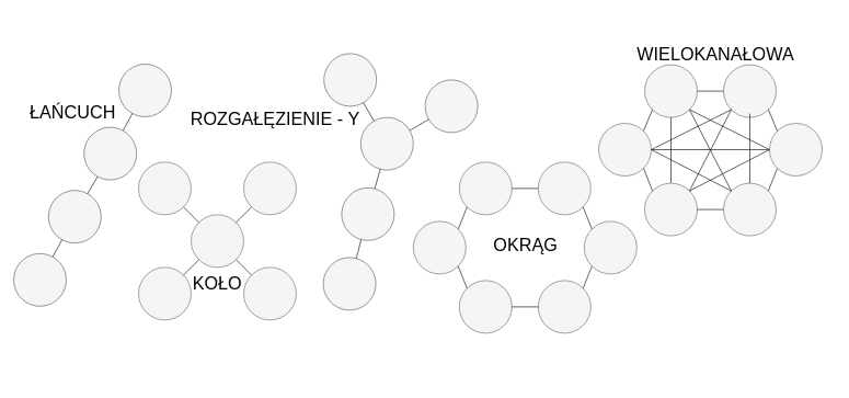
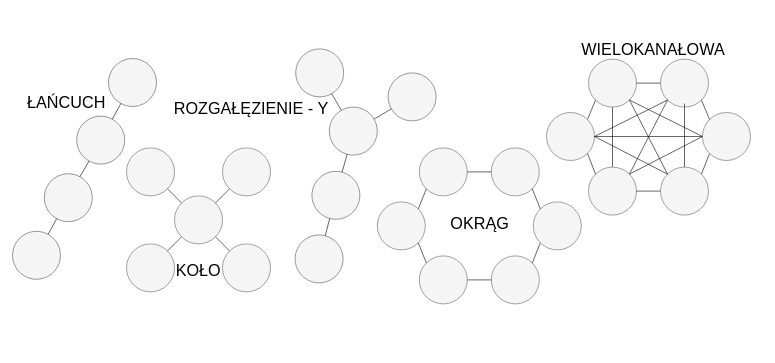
- <mxCell id="20" value="&lt;font style=&quot;font-size: 27px;&quot;&gt;KOŁO&lt;/font&gt;" style="text;html=1;strokeColor=none;fillColor=none;align=center;verticalAlign=middle;whiteSpace=wrap;rounded=0;" vertex="1" parent="10"><mxGeometry x="90" y="170" width="60" height="30" as="geometry" /></mxCell>
+ <mxCell id="20" value="&lt;font style=&quot;font-size: 27px;&quot;&gt;KOŁO&lt;/font&gt;" style="text;html=1;strokeColor=none;fillColor=none;align=center;verticalAlign=middle;whiteSpace=wrap;rounded=0;" vertex="1" parent="10"><mxGeometry x="90" y="190" width="60" height="30" as="geometry" /></mxCell>
